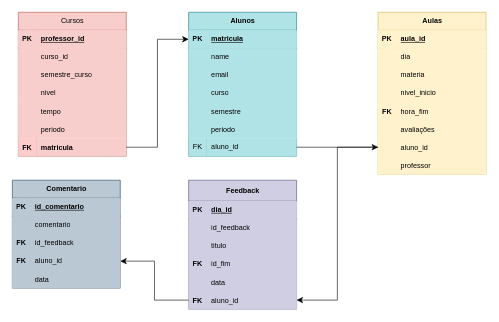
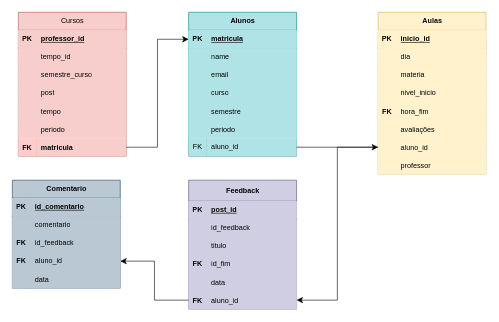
- <mxCell id="27" value="aula_id" style="shape=partialRectangle;connectable=0;fillColor=#FFF2CC;top=0;left=0;bottom=0;right=0;align=left;spacingLeft=6;fontStyle=5;overflow=hidden;whiteSpace=wrap;html=1;strokeColor=#d6b656;" parent="25" vertex="1"><mxGeometry x="30" width="150" height="30" as="geometry"><mxRectangle width="150" height="30" as="alternateBounds" /></mxGeometry></mxCell>
+ <mxCell id="27" value="inicio_id" style="shape=partialRectangle;connectable=0;fillColor=#FFF2CC;top=0;left=0;bottom=0;right=0;align=left;spacingLeft=6;fontStyle=5;overflow=hidden;whiteSpace=wrap;html=1;strokeColor=#d6b656;" parent="25" vertex="1"><mxGeometry x="30" width="150" height="30" as="geometry"><mxRectangle width="150" height="30" as="alternateBounds" /></mxGeometry></mxCell>
- <mxCell id="8" value="curso_id" style="shape=partialRectangle;connectable=0;fillColor=#F8CECC;top=0;left=0;bottom=0;right=0;align=left;spacingLeft=6;overflow=hidden;whiteSpace=wrap;html=1;strokeColor=#b85450;" parent="6" vertex="1"><mxGeometry x="30" width="150" height="30" as="geometry"><mxRectangle width="150" height="30" as="alternateBounds" /></mxGeometry></mxCell>
+ <mxCell id="8" value="tempo_id" style="shape=partialRectangle;connectable=0;fillColor=#F8CECC;top=0;left=0;bottom=0;right=0;align=left;spacingLeft=6;overflow=hidden;whiteSpace=wrap;html=1;strokeColor=#b85450;" parent="6" vertex="1"><mxGeometry x="30" width="150" height="30" as="geometry"><mxRectangle width="150" height="30" as="alternateBounds" /></mxGeometry></mxCell>
- <mxCell id="14" value="nivel" style="shape=partialRectangle;connectable=0;fillColor=#F8CECC;top=0;left=0;bottom=0;right=0;align=left;spacingLeft=6;overflow=hidden;whiteSpace=wrap;html=1;strokeColor=#b85450;" parent="12" vertex="1"><mxGeometry x="30" width="150" height="30" as="geometry"><mxRectangle width="150" height="30" as="alternateBounds" /></mxGeometry></mxCell>
+ <mxCell id="14" value="post" style="shape=partialRectangle;connectable=0;fillColor=#F8CECC;top=0;left=0;bottom=0;right=0;align=left;spacingLeft=6;overflow=hidden;whiteSpace=wrap;html=1;strokeColor=#b85450;" parent="12" vertex="1"><mxGeometry x="30" width="150" height="30" as="geometry"><mxRectangle width="150" height="30" as="alternateBounds" /></mxGeometry></mxCell>
- <mxCell id="52" value="dia_id" style="shape=partialRectangle;connectable=0;fillColor=#d0cee2;top=0;left=0;bottom=0;right=0;align=left;spacingLeft=6;fontStyle=5;overflow=hidden;whiteSpace=wrap;html=1;strokeColor=#56517e;" parent="50" vertex="1"><mxGeometry x="30" width="150" height="30" as="geometry"><mxRectangle width="150" height="30" as="alternateBounds" /></mxGeometry></mxCell>
+ <mxCell id="52" value="post_id" style="shape=partialRectangle;connectable=0;fillColor=#d0cee2;top=0;left=0;bottom=0;right=0;align=left;spacingLeft=6;fontStyle=5;overflow=hidden;whiteSpace=wrap;html=1;strokeColor=#56517e;" parent="50" vertex="1"><mxGeometry x="30" width="150" height="30" as="geometry"><mxRectangle width="150" height="30" as="alternateBounds" /></mxGeometry></mxCell>
